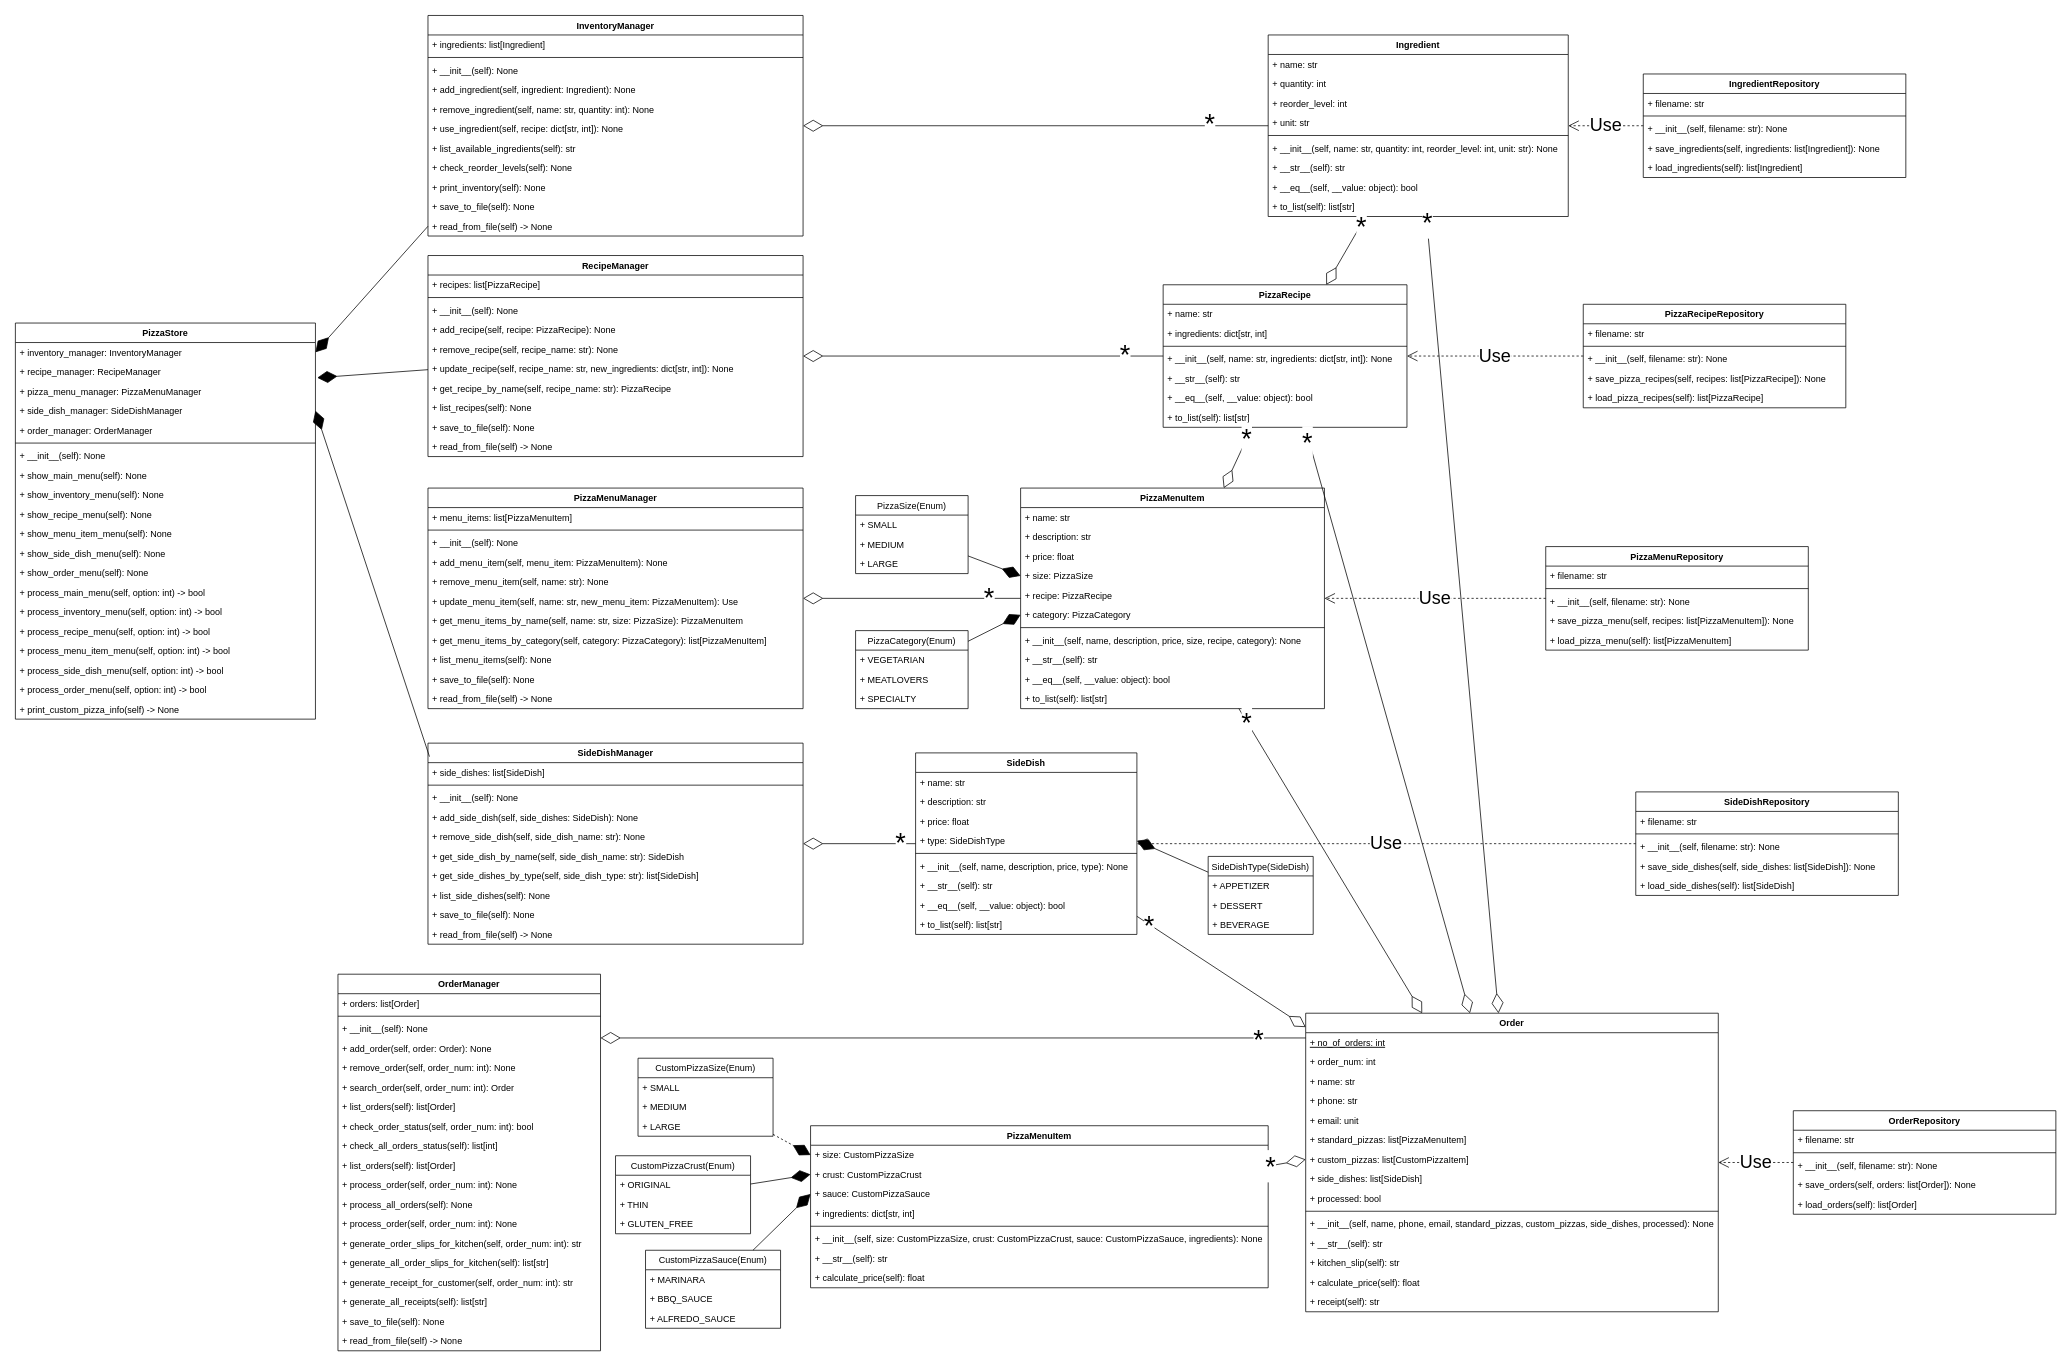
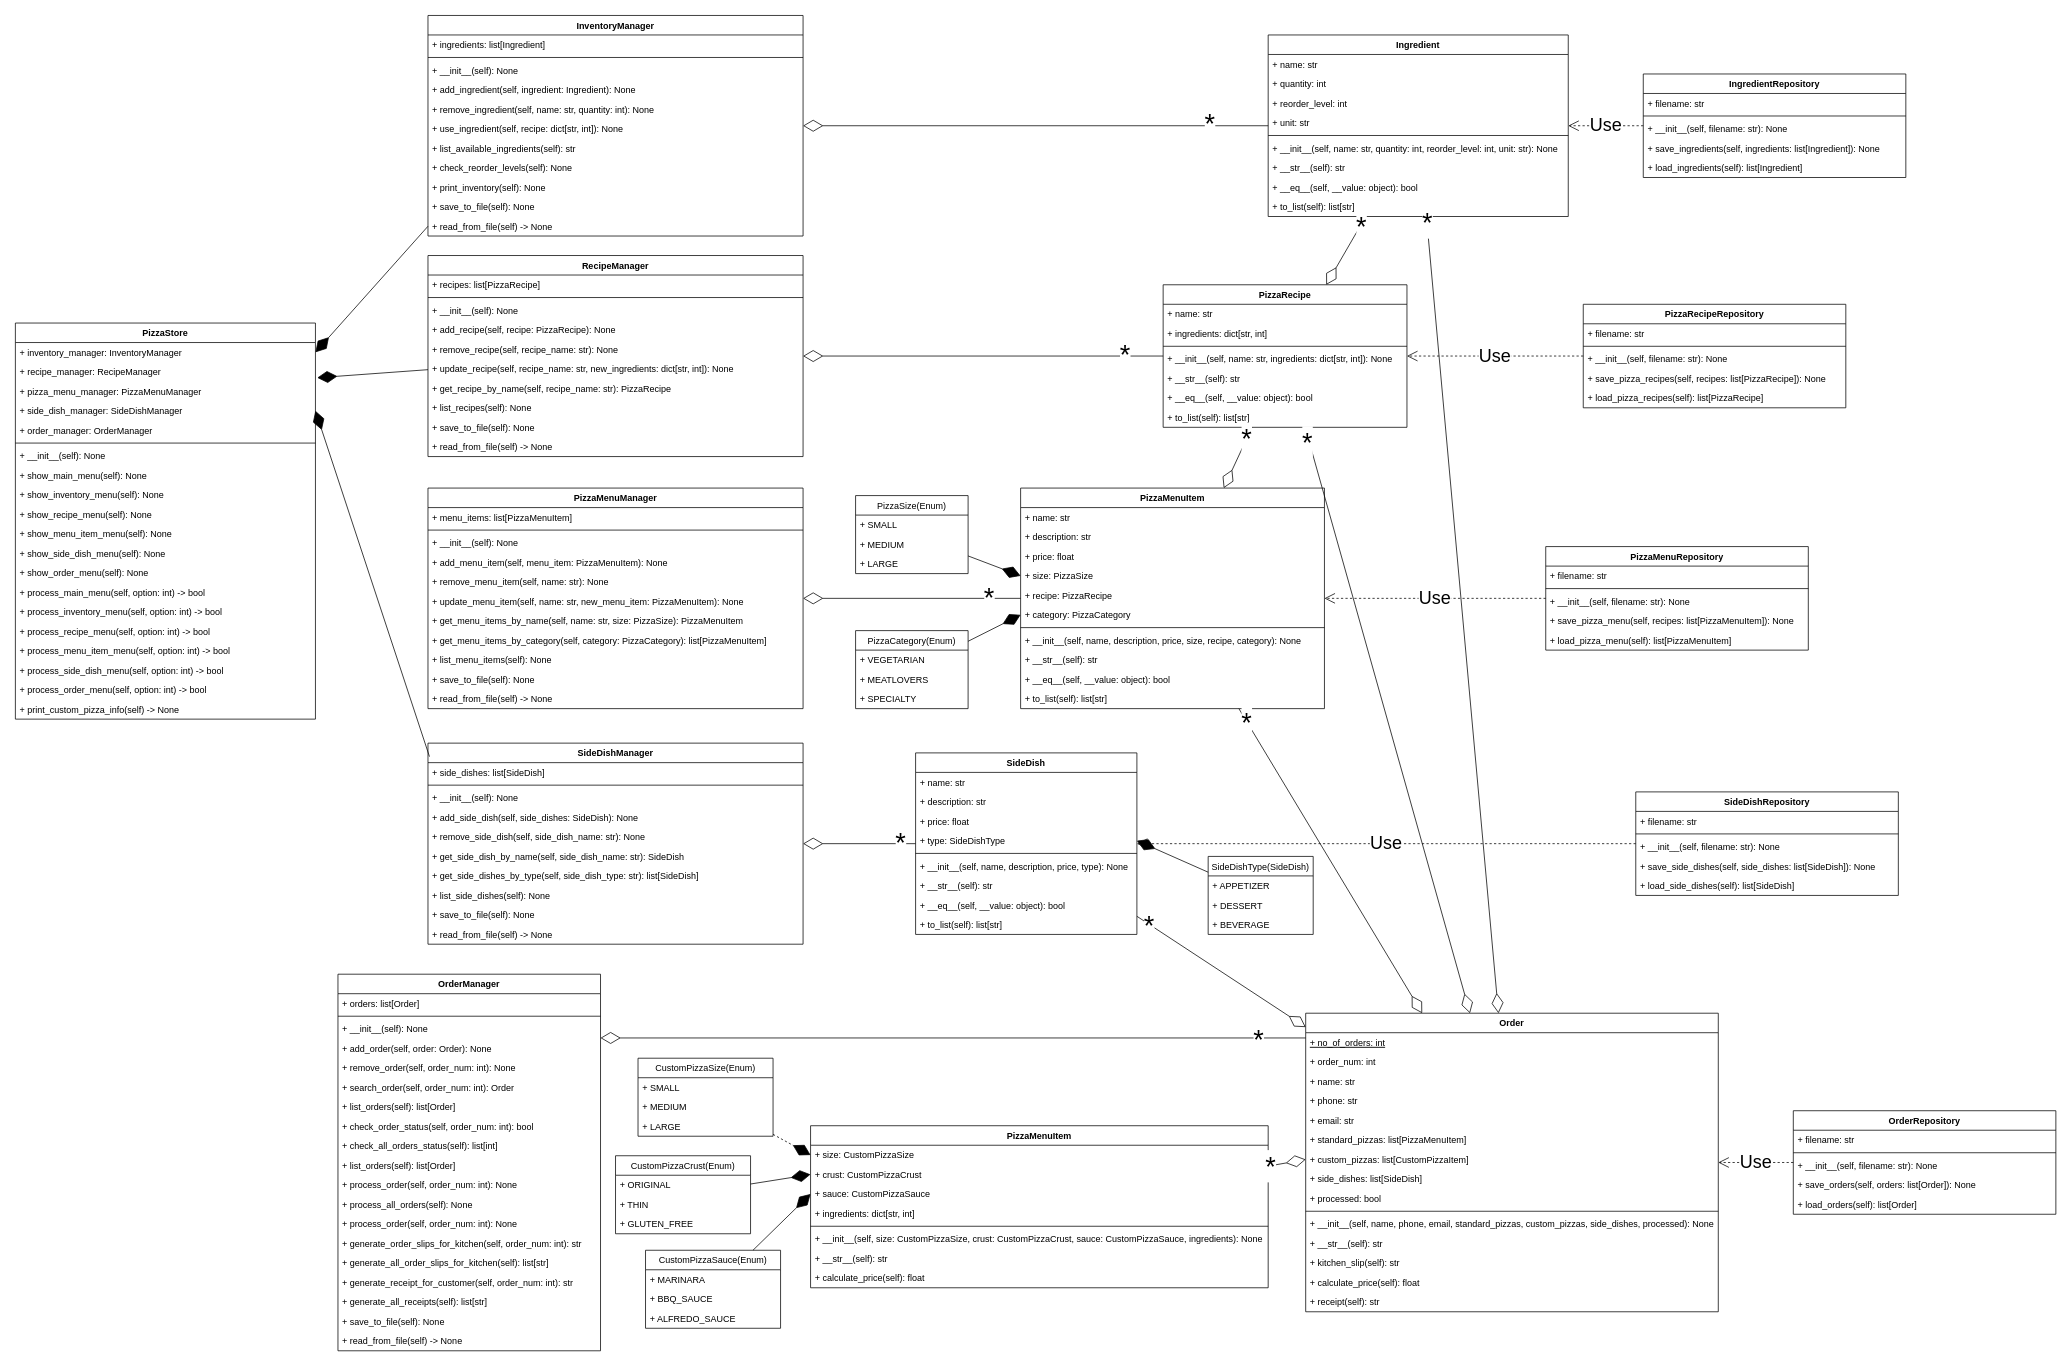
- <mxCell id="171" value="+ update_menu_item(self, name: str, new_menu_item: PizzaMenuItem): Use" style="text;strokeColor=none;fillColor=none;align=left;verticalAlign=top;spacingLeft=4;spacingRight=4;overflow=hidden;rotatable=0;points=[[0,0.5],[1,0.5]];portConstraint=eastwest;" parent="165" vertex="1"><mxGeometry y="138" width="500" height="26" as="geometry" /></mxCell>
+ <mxCell id="171" value="+ update_menu_item(self, name: str, new_menu_item: PizzaMenuItem): None" style="text;strokeColor=none;fillColor=none;align=left;verticalAlign=top;spacingLeft=4;spacingRight=4;overflow=hidden;rotatable=0;points=[[0,0.5],[1,0.5]];portConstraint=eastwest;" parent="165" vertex="1"><mxGeometry y="138" width="500" height="26" as="geometry" /></mxCell>
- <mxCell id="56" value="+ email: unit" style="text;strokeColor=none;fillColor=none;align=left;verticalAlign=top;spacingLeft=4;spacingRight=4;overflow=hidden;rotatable=0;points=[[0,0.5],[1,0.5]];portConstraint=eastwest;" parent="51" vertex="1"><mxGeometry y="130" width="550" height="26" as="geometry" /></mxCell>
+ <mxCell id="56" value="+ email: str" style="text;strokeColor=none;fillColor=none;align=left;verticalAlign=top;spacingLeft=4;spacingRight=4;overflow=hidden;rotatable=0;points=[[0,0.5],[1,0.5]];portConstraint=eastwest;" parent="51" vertex="1"><mxGeometry y="130" width="550" height="26" as="geometry" /></mxCell>
